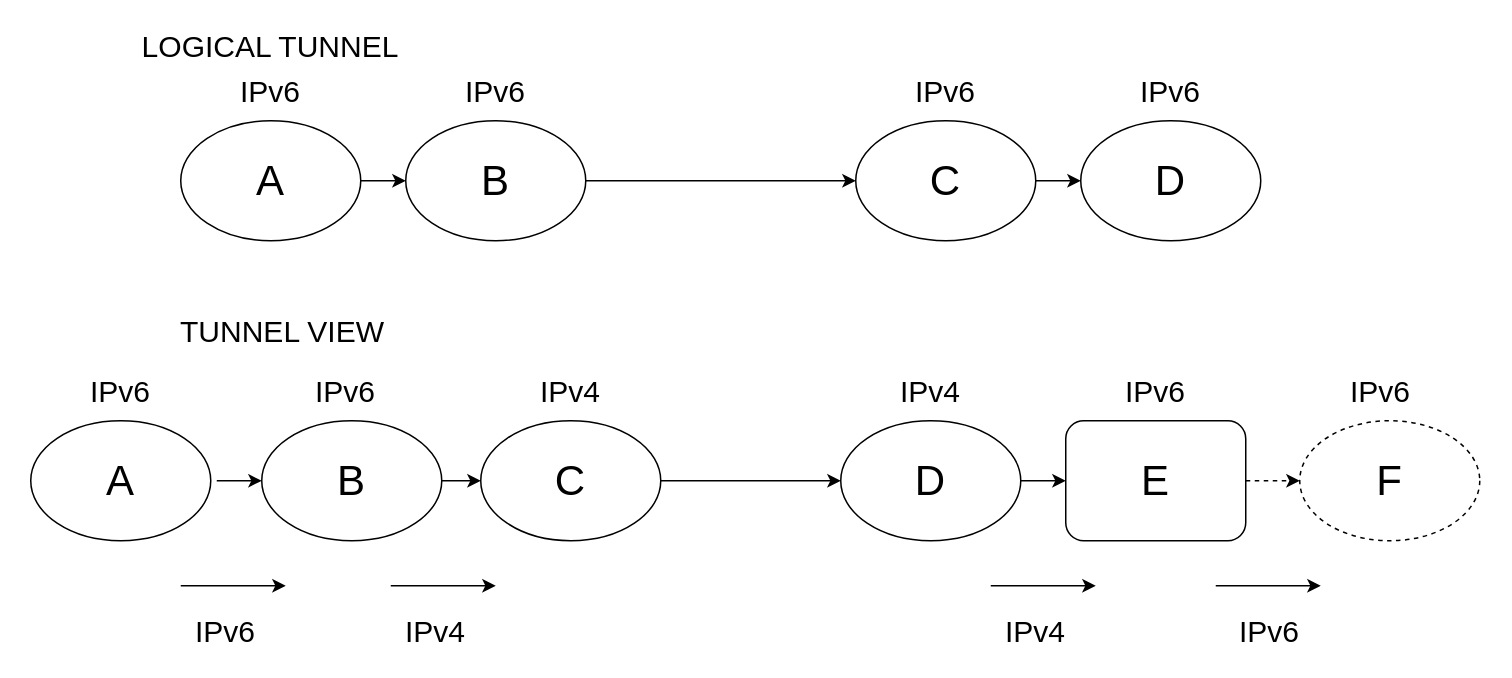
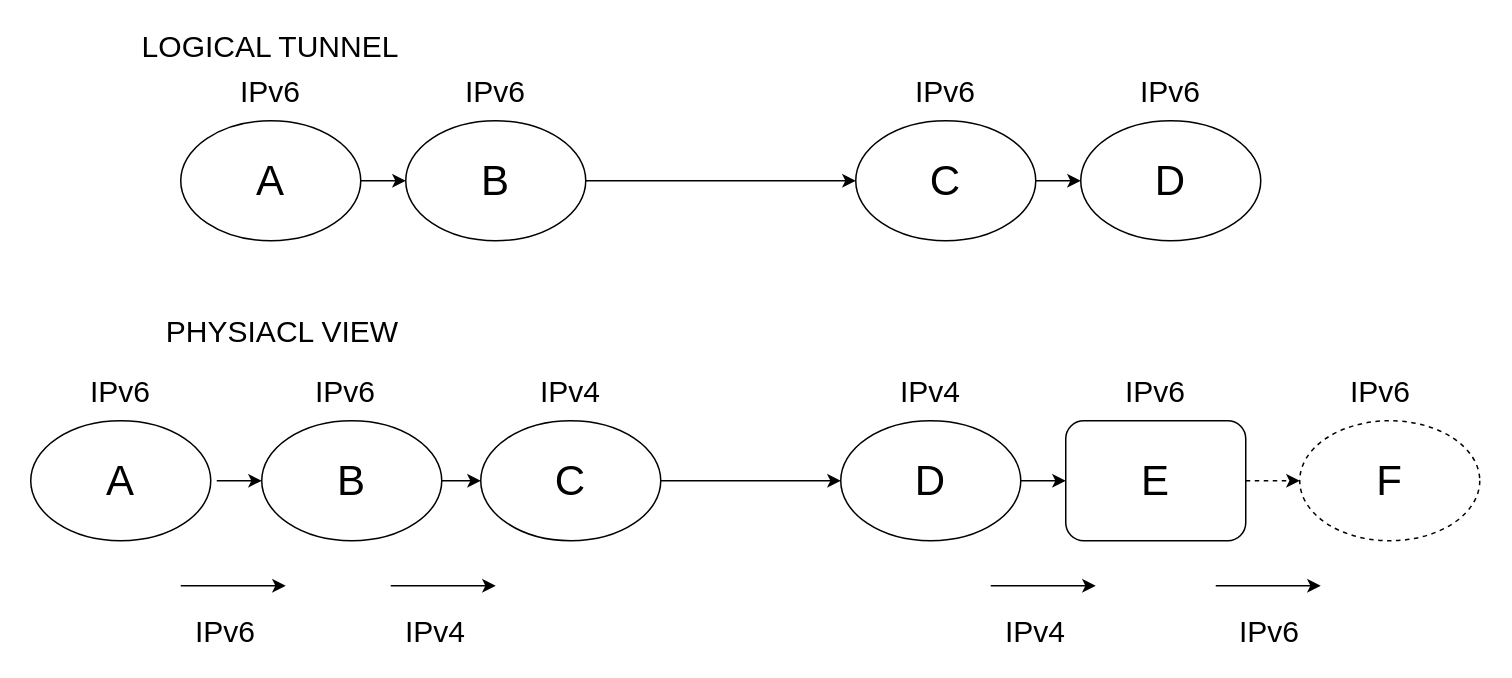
- <mxCell id="31" value="&lt;font style=&quot;font-size: 20px&quot;&gt;TUNNEL VIEW&lt;/font&gt;" style="text;html=1;strokeColor=none;fillColor=none;align=center;verticalAlign=middle;whiteSpace=wrap;rounded=0;" vertex="1" parent="1"><mxGeometry x="90" y="210" width="196" height="20" as="geometry" /></mxCell>
+ <mxCell id="31" value="&lt;font style=&quot;font-size: 20px&quot;&gt;PHYSIACL VIEW&lt;/font&gt;" style="text;html=1;strokeColor=none;fillColor=none;align=center;verticalAlign=middle;whiteSpace=wrap;rounded=0;" vertex="1" parent="1"><mxGeometry x="90" y="210" width="196" height="20" as="geometry" /></mxCell>
